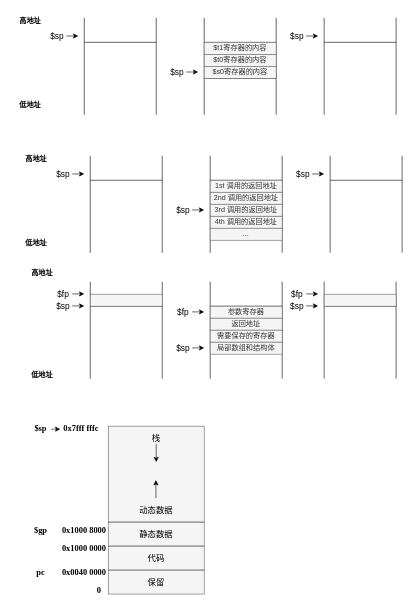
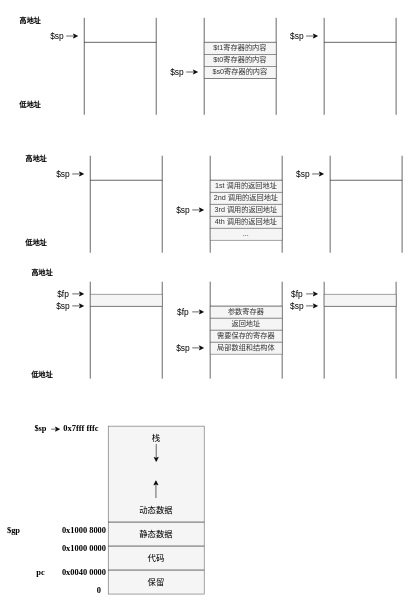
- <mxCell id="87" value="$gp" style="text;html=1;align=center;verticalAlign=middle;whiteSpace=wrap;rounded=0;fontSize=14;fontFamily=Garamond;fontStyle=1" parent="1" vertex="1"><mxGeometry x="50" y="870" width="35" height="30" as="geometry" /></mxCell>
+ <mxCell id="87" value="$gp" style="text;html=1;align=center;verticalAlign=middle;whiteSpace=wrap;rounded=0;fontSize=14;fontFamily=Garamond;fontStyle=1" parent="1" vertex="1"><mxGeometry x="5" y="870" width="35" height="30" as="geometry" /></mxCell>
